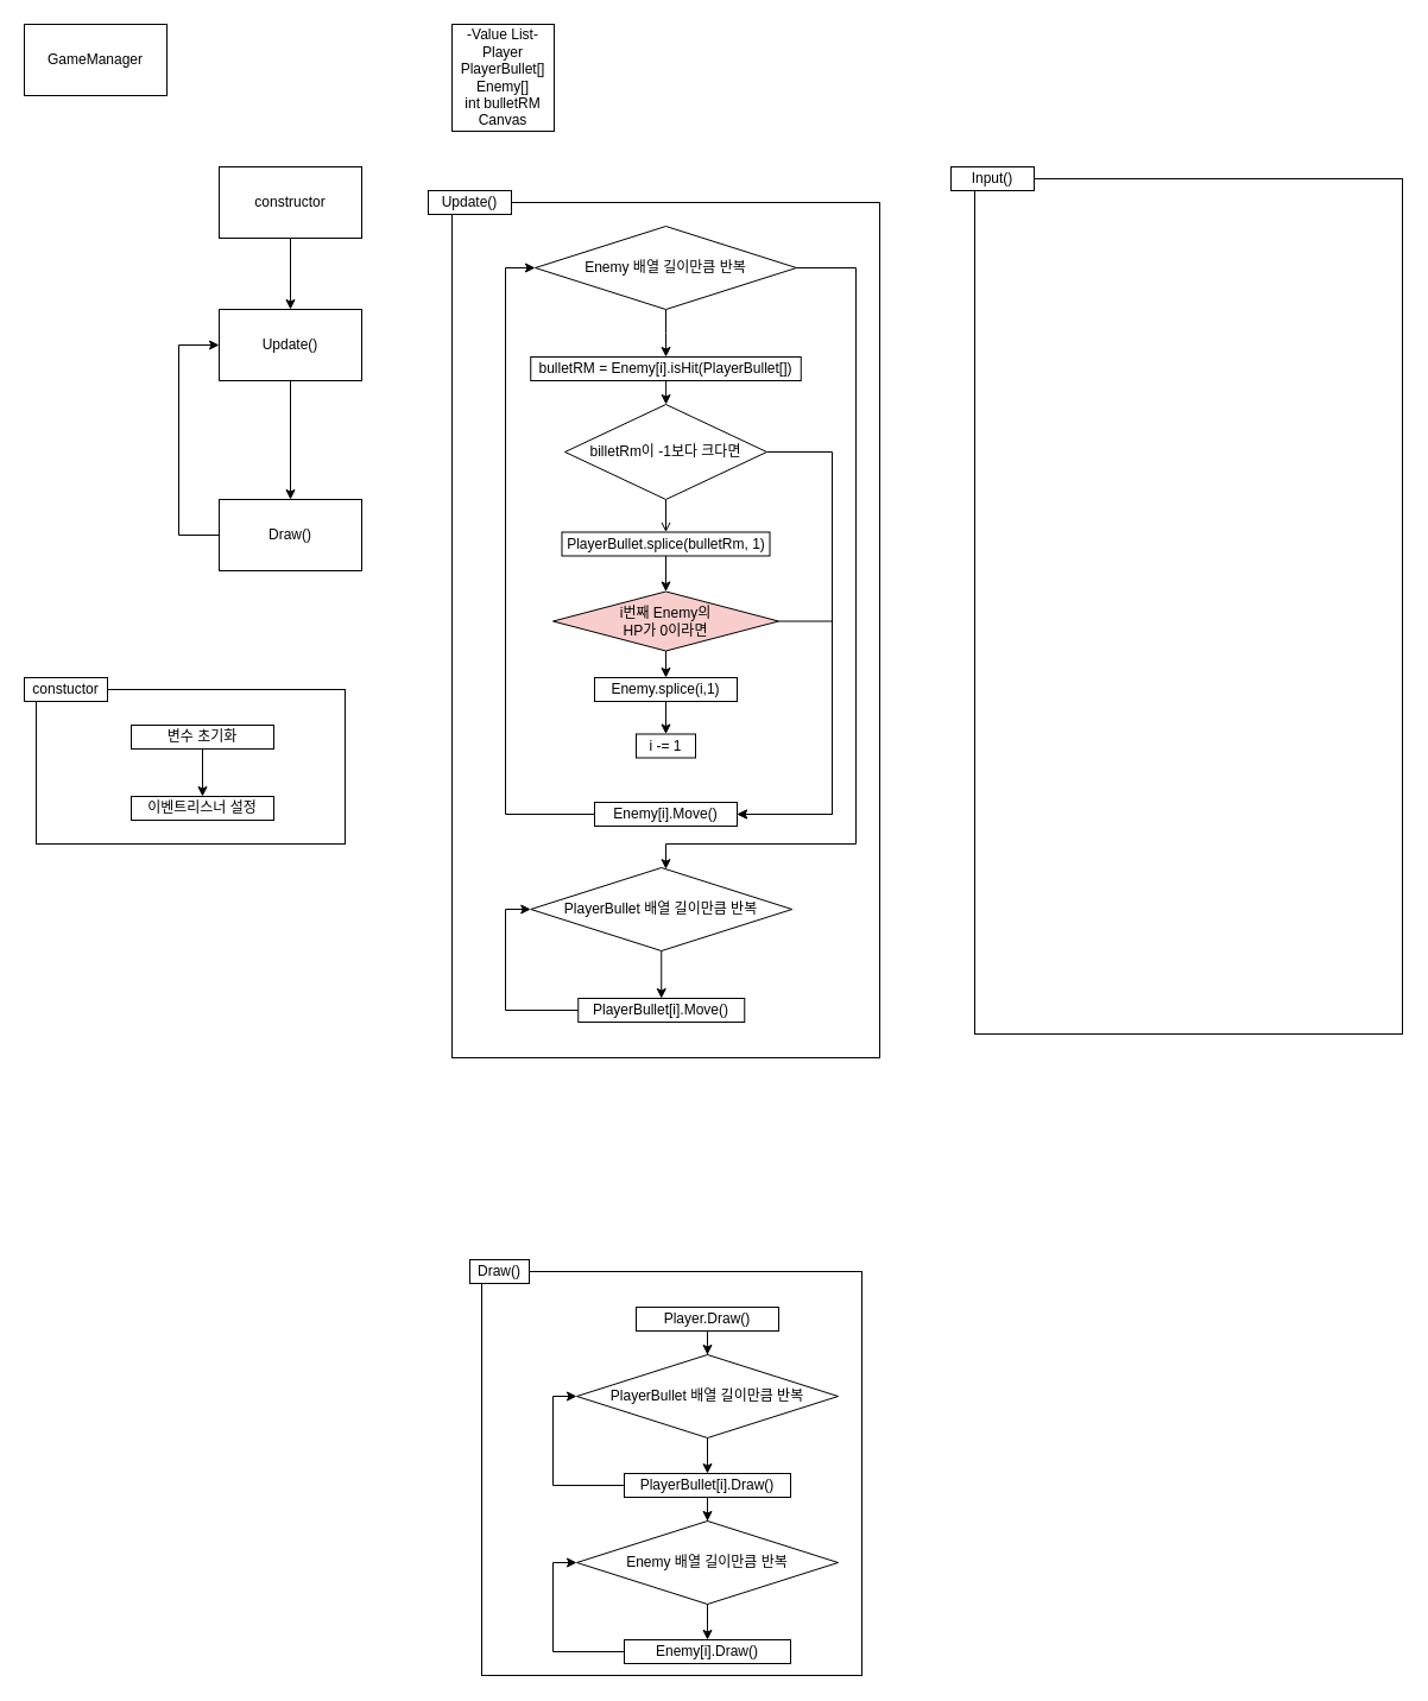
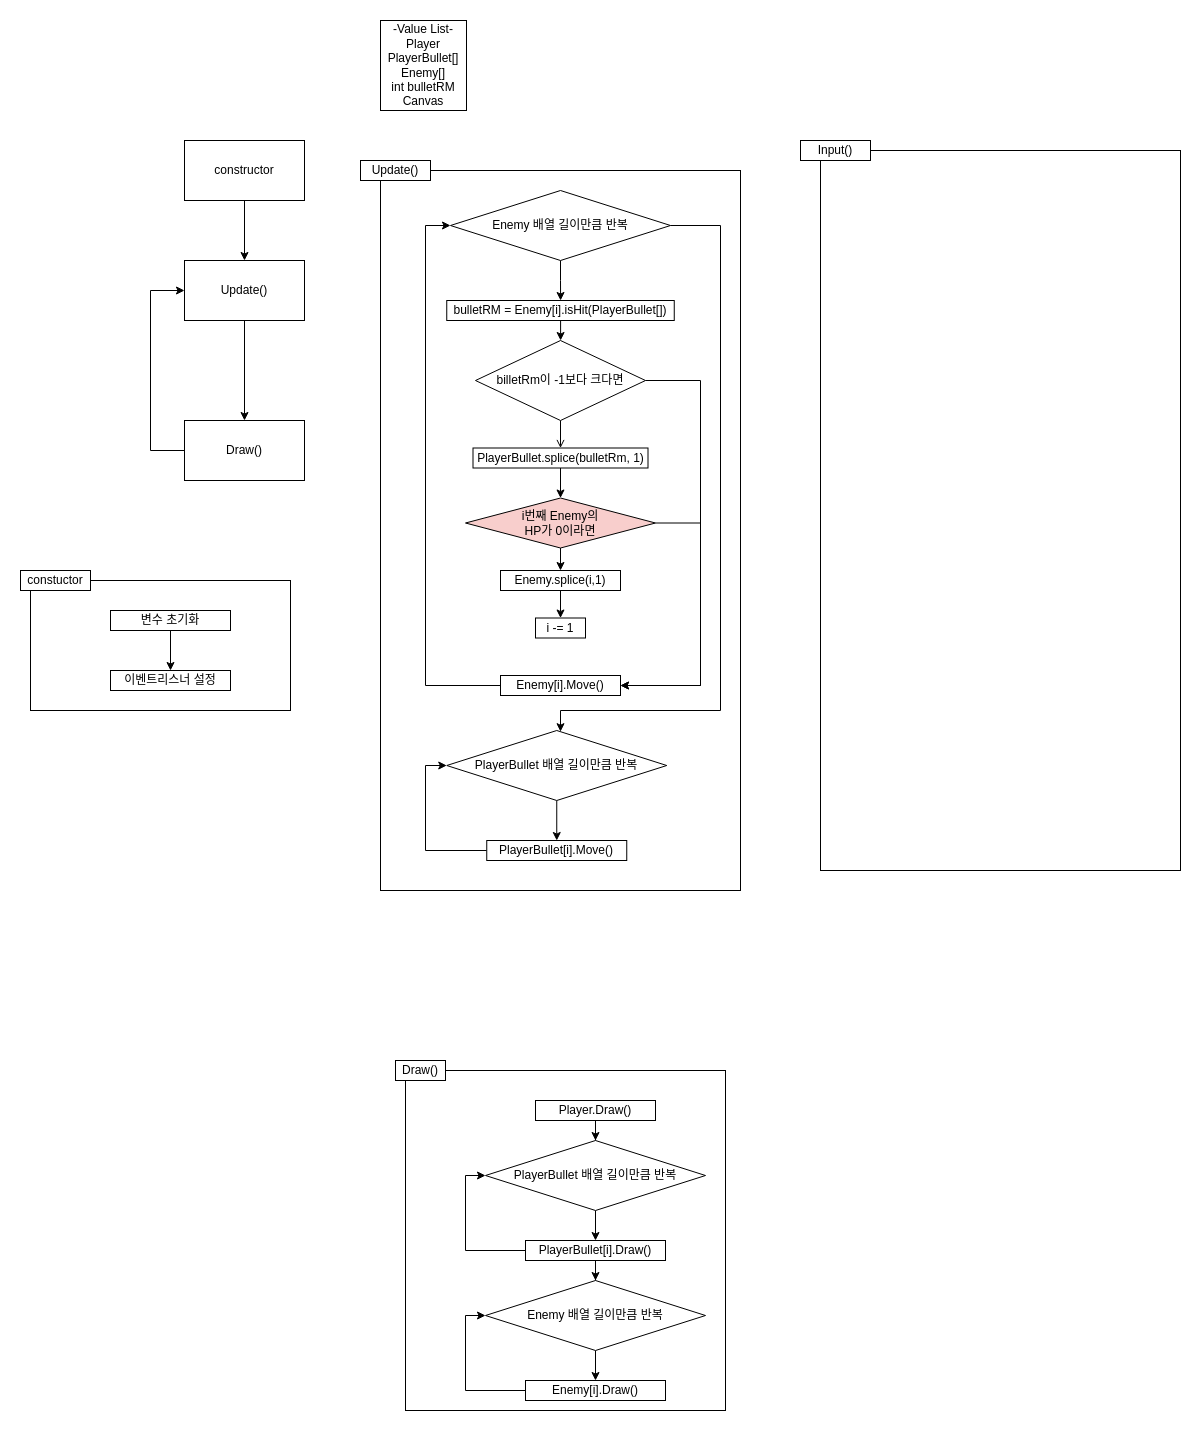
- <mxCell id="5" value="GameManager" style="rounded=0;whiteSpace=wrap;html=1;" parent="1" vertex="1"><mxGeometry x="20" y="20" width="120" height="60" as="geometry" /></mxCell>
